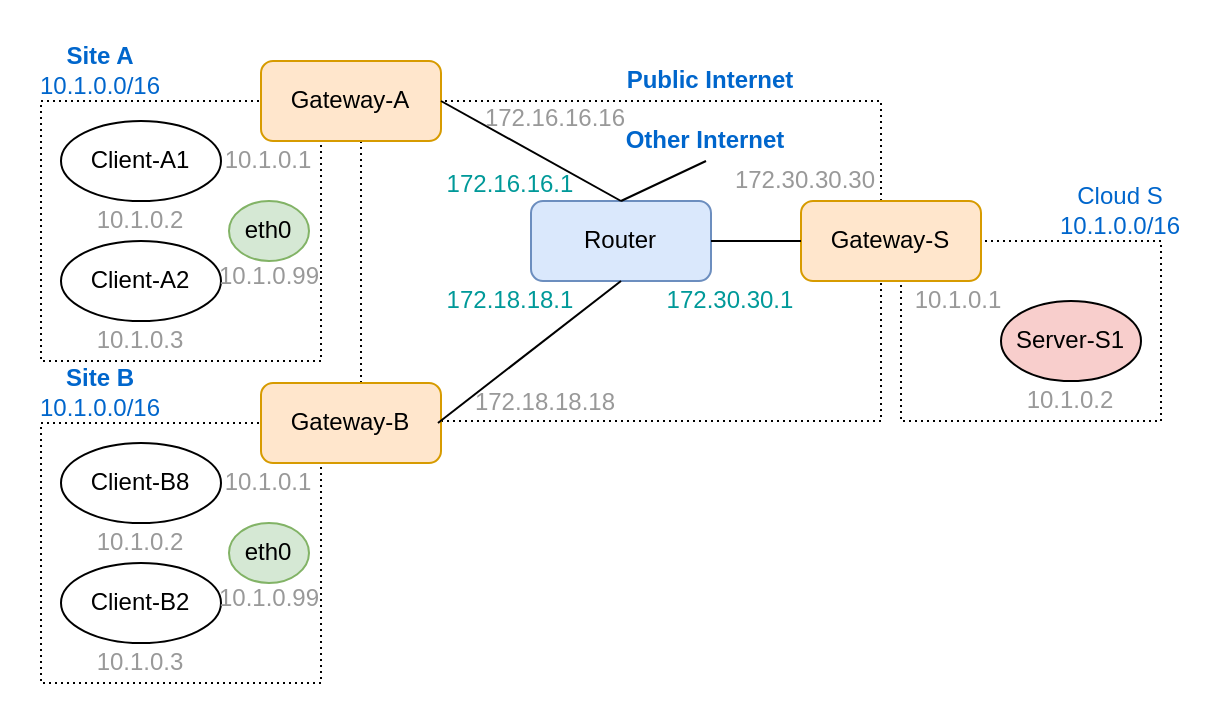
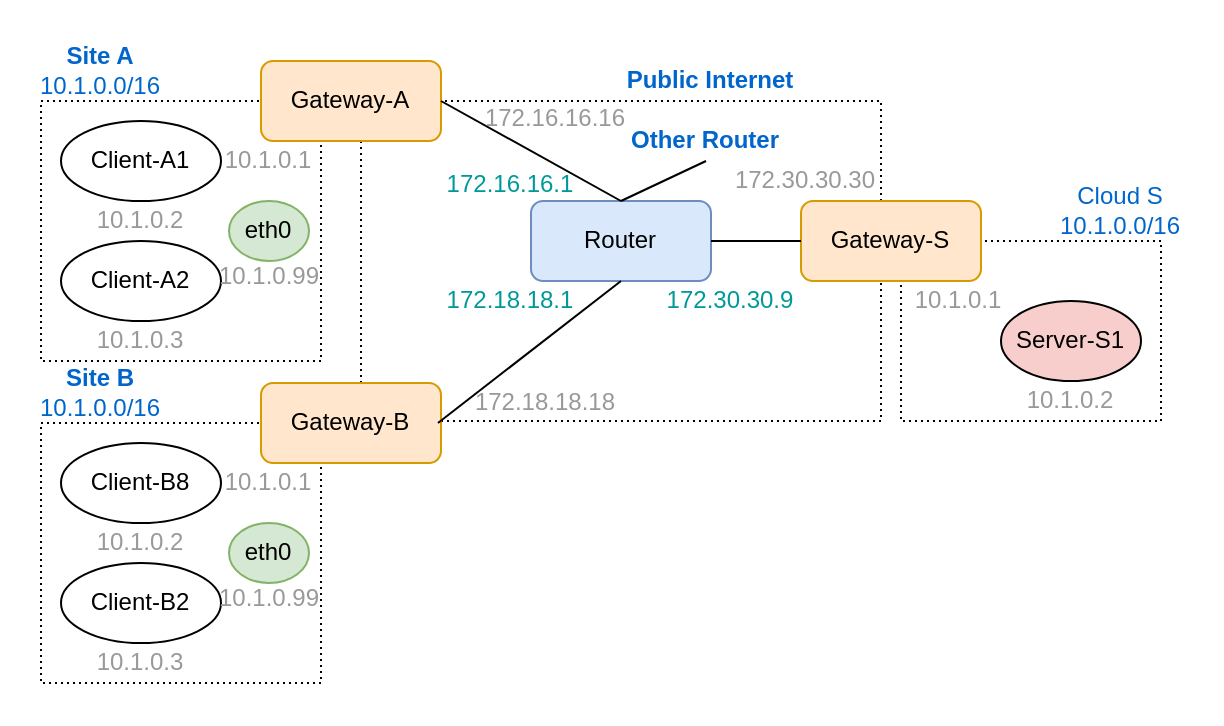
- <mxCell id="21" value="&lt;b&gt;Other Internet&lt;/b&gt;" style="text;html=1;strokeColor=none;fillColor=none;align=center;verticalAlign=middle;whiteSpace=wrap;rounded=0;fontColor=#0066CC;" parent="1" vertex="1"><mxGeometry x="310" y="60" width="85" height="20" as="geometry" /></mxCell>
+ <mxCell id="21" value="&lt;b&gt;Other Router&lt;/b&gt;" style="text;html=1;strokeColor=none;fillColor=none;align=center;verticalAlign=middle;whiteSpace=wrap;rounded=0;fontColor=#0066CC;" parent="1" vertex="1"><mxGeometry x="310" y="60" width="85" height="20" as="geometry" /></mxCell>
- <mxCell id="34" value="172.30.30.1" style="text;html=1;strokeColor=none;fillColor=none;align=center;verticalAlign=middle;whiteSpace=wrap;rounded=0;fontColor=#009999;" parent="1" vertex="1"><mxGeometry x="330" y="140" width="70" height="20" as="geometry" /></mxCell>
+ <mxCell id="34" value="172.30.30.9" style="text;html=1;strokeColor=none;fillColor=none;align=center;verticalAlign=middle;whiteSpace=wrap;rounded=0;fontColor=#009999;" parent="1" vertex="1"><mxGeometry x="330" y="140" width="70" height="20" as="geometry" /></mxCell>
